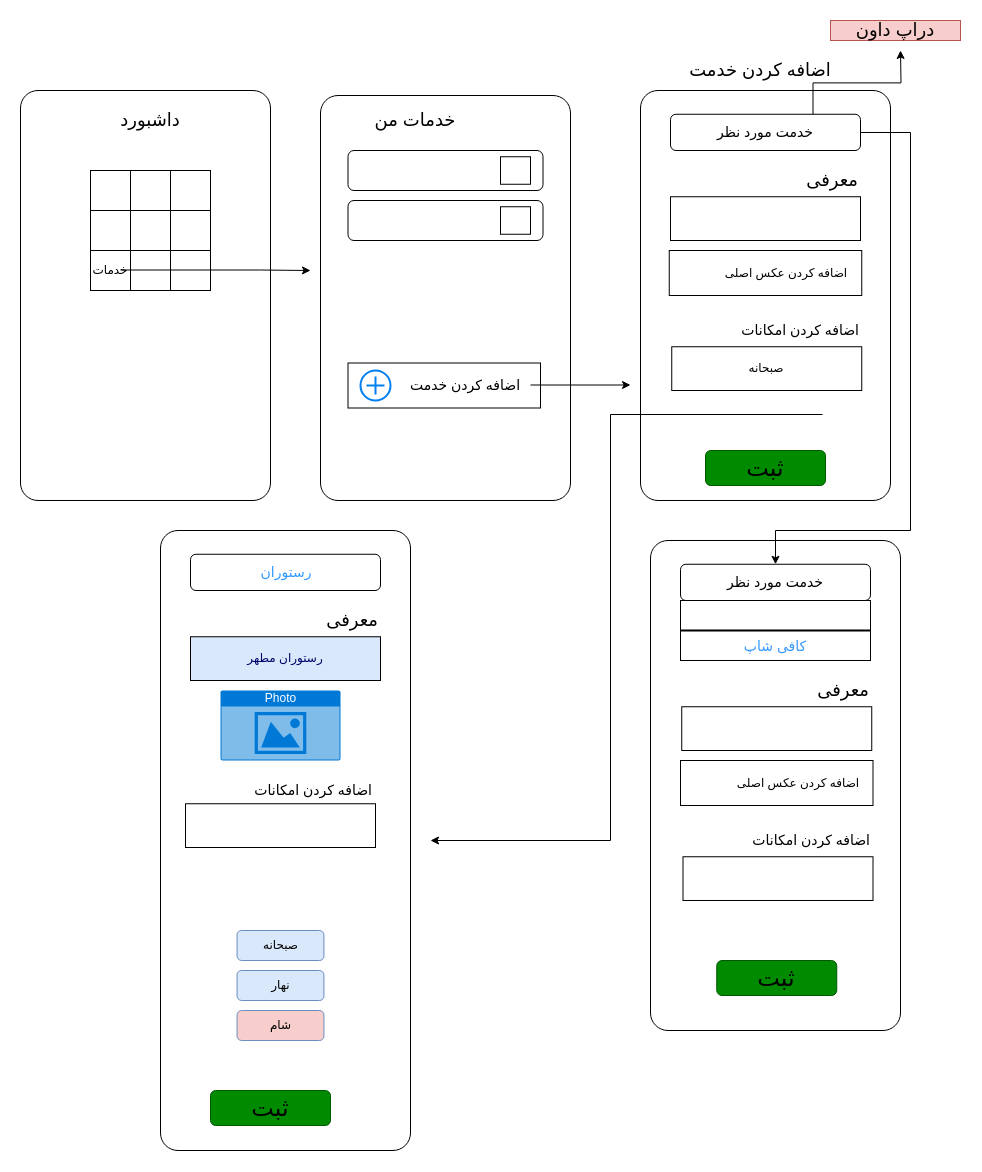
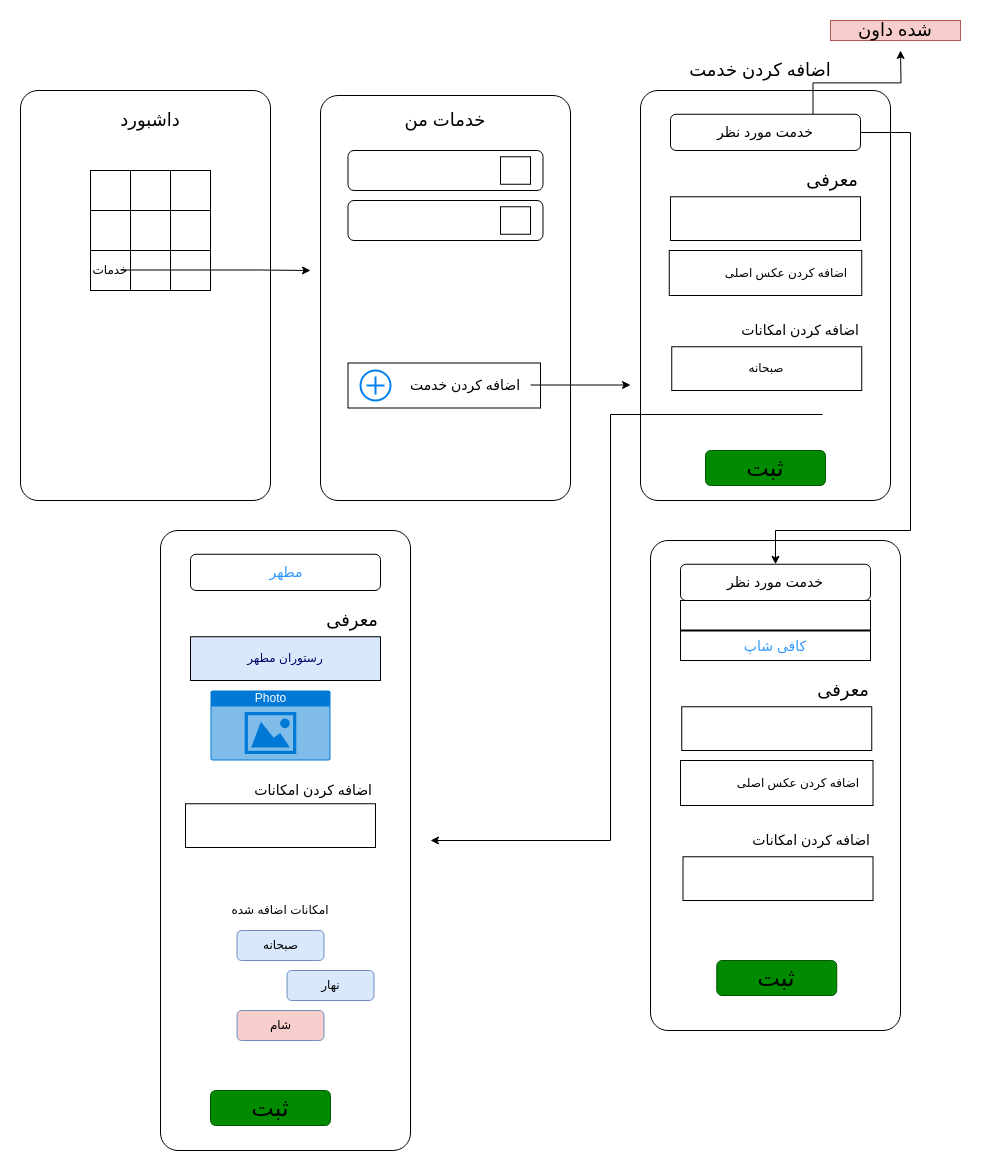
- <mxCell id="35" value="&lt;font style=&quot;font-size: 18px&quot;&gt;دراپ داون&lt;/font&gt;" style="text;html=1;strokeColor=#b85450;fillColor=#f8cecc;align=center;verticalAlign=middle;whiteSpace=wrap;rounded=0;" vertex="1" parent="1"><mxGeometry x="830" y="20" width="130" height="20" as="geometry" /></mxCell>
+ <mxCell id="35" value="&lt;font style=&quot;font-size: 18px&quot;&gt;شده داون&lt;/font&gt;" style="text;html=1;strokeColor=#b85450;fillColor=#f8cecc;align=center;verticalAlign=middle;whiteSpace=wrap;rounded=0;" vertex="1" parent="1"><mxGeometry x="830" y="20" width="130" height="20" as="geometry" /></mxCell>
- <mxCell id="16" value="&lt;font style=&quot;font-size: 18px&quot;&gt;خدمات من&lt;/font&gt;" style="text;html=1;strokeColor=none;fillColor=none;align=center;verticalAlign=middle;whiteSpace=wrap;rounded=0;" vertex="1" parent="1"><mxGeometry x="370" y="110" width="90" height="20" as="geometry" /></mxCell>
+ <mxCell id="16" value="&lt;font style=&quot;font-size: 18px&quot;&gt;خدمات من&lt;/font&gt;" style="text;html=1;strokeColor=none;fillColor=none;align=center;verticalAlign=middle;whiteSpace=wrap;rounded=0;" vertex="1" parent="1"><mxGeometry x="400" y="110" width="90" height="20" as="geometry" /></mxCell>
- <mxCell id="56" value="&lt;font color=&quot;#3399ff&quot; style=&quot;font-size: 14px&quot;&gt;رستوران&lt;/font&gt;" style="text;html=1;strokeColor=none;fillColor=none;align=center;verticalAlign=middle;whiteSpace=wrap;rounded=0;" vertex="1" parent="1"><mxGeometry x="251.25" y="561.87" width="70" height="20" as="geometry" /></mxCell>
+ <mxCell id="56" value="&lt;font color=&quot;#3399ff&quot; style=&quot;font-size: 14px&quot;&gt;مطهر&lt;/font&gt;" style="text;html=1;strokeColor=none;fillColor=none;align=center;verticalAlign=middle;whiteSpace=wrap;rounded=0;" vertex="1" parent="1"><mxGeometry x="251.25" y="561.87" width="70" height="20" as="geometry" /></mxCell>
- <mxCell id="57" value="Photo" style="html=1;strokeColor=none;fillColor=#0079D6;labelPosition=center;verticalLabelPosition=middle;verticalAlign=top;align=center;fontSize=12;outlineConnect=0;spacingTop=-6;fontColor=#FFFFFF;shape=mxgraph.sitemap.photo;" vertex="1" parent="1"><mxGeometry x="220" y="690" width="120" height="70" as="geometry" /></mxCell>
+ <mxCell id="57" value="Photo" style="html=1;strokeColor=none;fillColor=#0079D6;labelPosition=center;verticalLabelPosition=middle;verticalAlign=top;align=center;fontSize=12;outlineConnect=0;spacingTop=-6;fontColor=#FFFFFF;shape=mxgraph.sitemap.photo;" vertex="1" parent="1"><mxGeometry x="210" y="690" width="120" height="70" as="geometry" /></mxCell>
+ <mxCell id="59" value="امکانات اضافه شده" style="text;html=1;strokeColor=none;fillColor=none;align=center;verticalAlign=middle;whiteSpace=wrap;rounded=0;" vertex="1" parent="1"><mxGeometry x="210" y="900" width="140" height="20" as="geometry" /></mxCell>
- <mxCell id="60" value="نهار" style="rounded=1;whiteSpace=wrap;html=1;fillColor=#dae8fc;strokeColor=#6c8ebf;" vertex="1" parent="1"><mxGeometry x="236.56" y="970" width="86.88" height="30" as="geometry" /></mxCell>
+ <mxCell id="60" value="نهار" style="rounded=1;whiteSpace=wrap;html=1;fillColor=#dae8fc;strokeColor=#6c8ebf;" vertex="1" parent="1"><mxGeometry x="286.56" y="970" width="86.88" height="30" as="geometry" /></mxCell>
